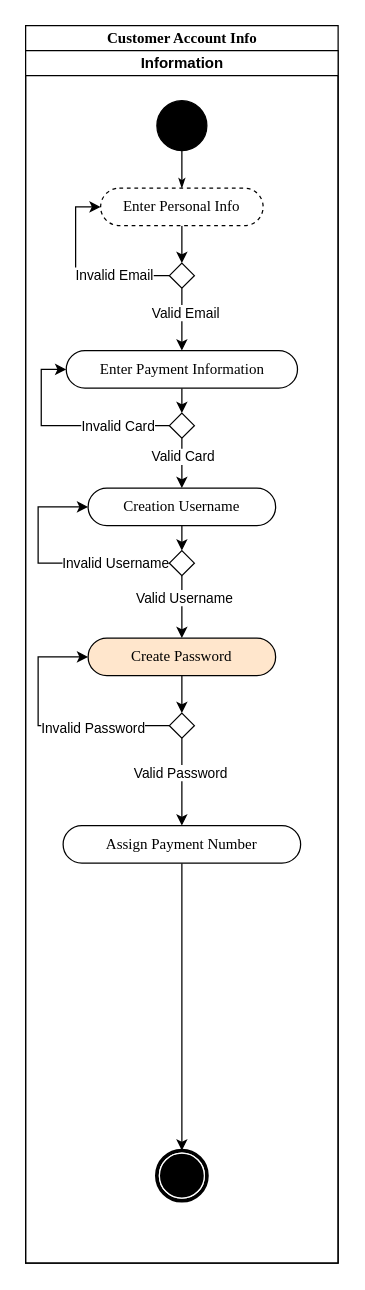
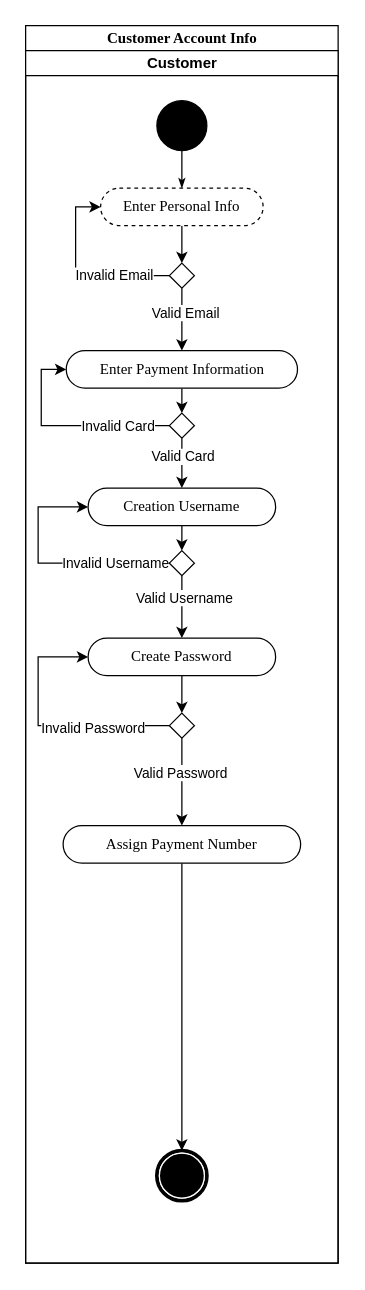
- <mxCell id="3" value="Information" style="swimlane;html=1;startSize=20;" parent="2" vertex="1"><mxGeometry y="20" width="250" height="970" as="geometry" /></mxCell>
+ <mxCell id="3" value="Customer" style="swimlane;html=1;startSize=20;" parent="2" vertex="1"><mxGeometry y="20" width="250" height="970" as="geometry" /></mxCell>
- <mxCell id="30" value="Create Password" style="rounded=1;whiteSpace=wrap;html=1;shadow=0;comic=0;labelBackgroundColor=none;strokeWidth=1;fontFamily=Verdana;fontSize=12;align=center;arcSize=50;fillColor=#ffe6cc;" vertex="1" parent="3"><mxGeometry x="50" y="470" width="150" height="30" as="geometry" /></mxCell>
+ <mxCell id="30" value="Create Password" style="rounded=1;whiteSpace=wrap;html=1;shadow=0;comic=0;labelBackgroundColor=none;strokeWidth=1;fontFamily=Verdana;fontSize=12;align=center;arcSize=50;" vertex="1" parent="3"><mxGeometry x="50" y="470" width="150" height="30" as="geometry" /></mxCell>
